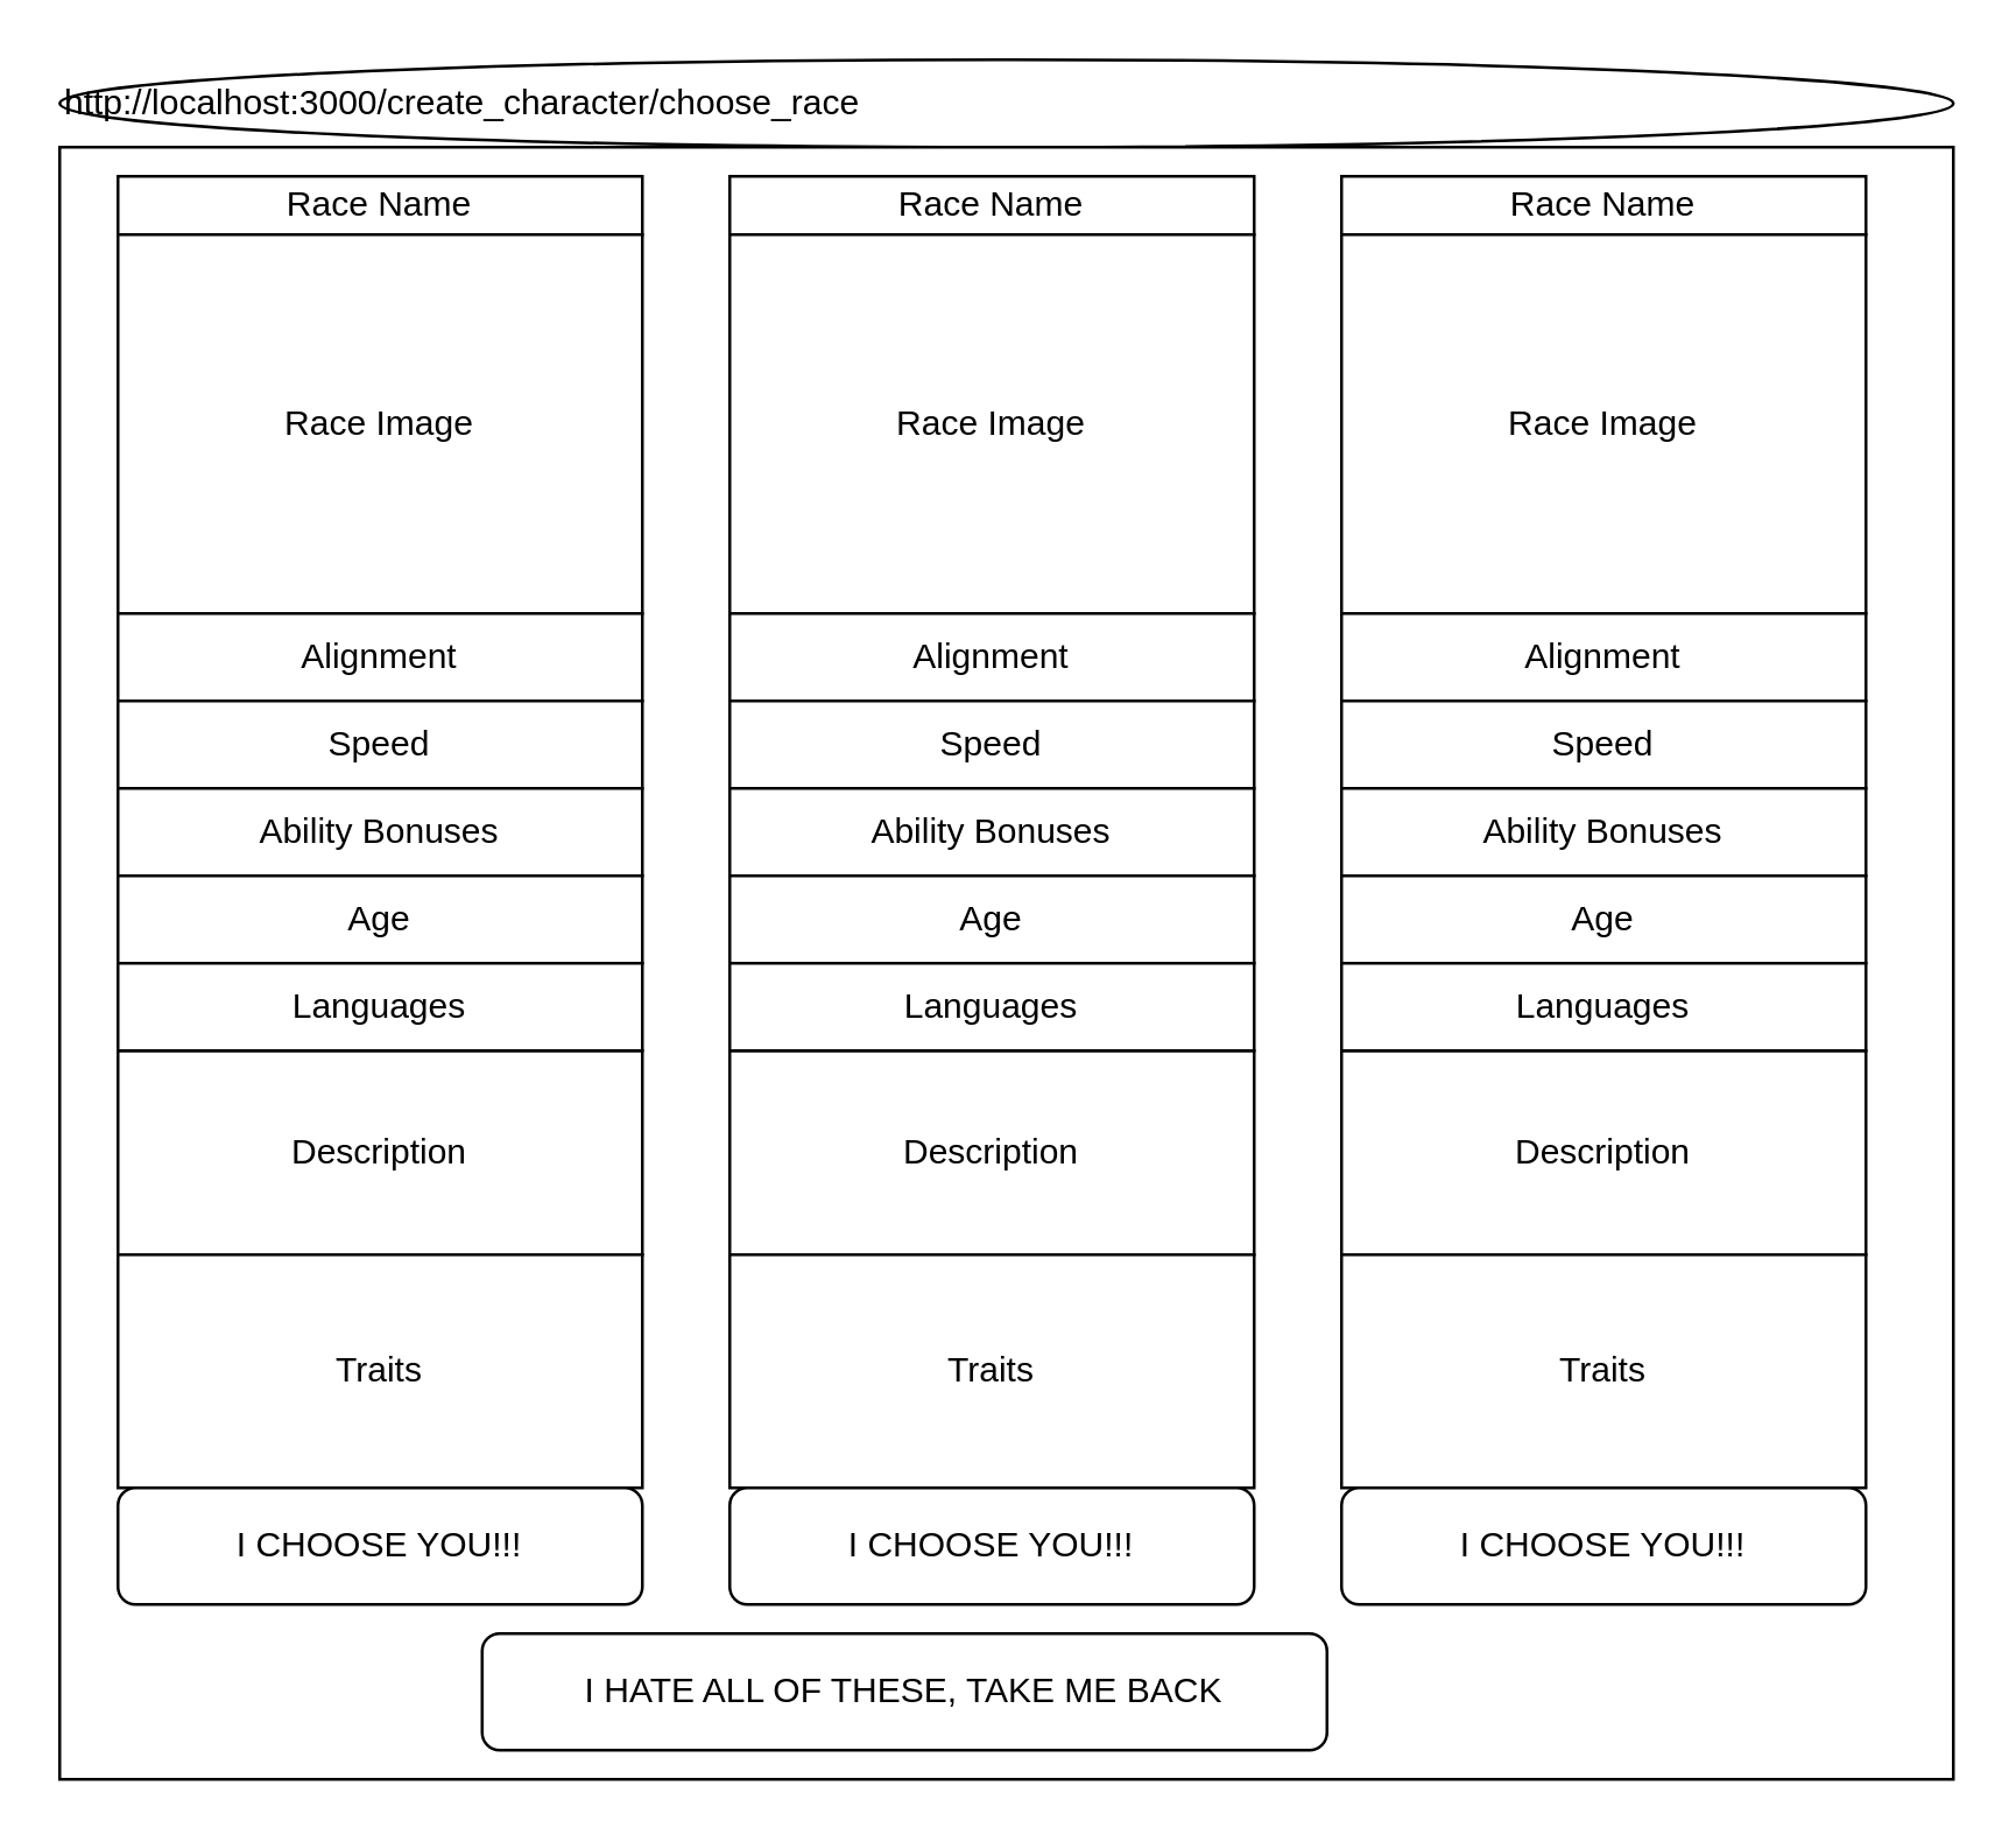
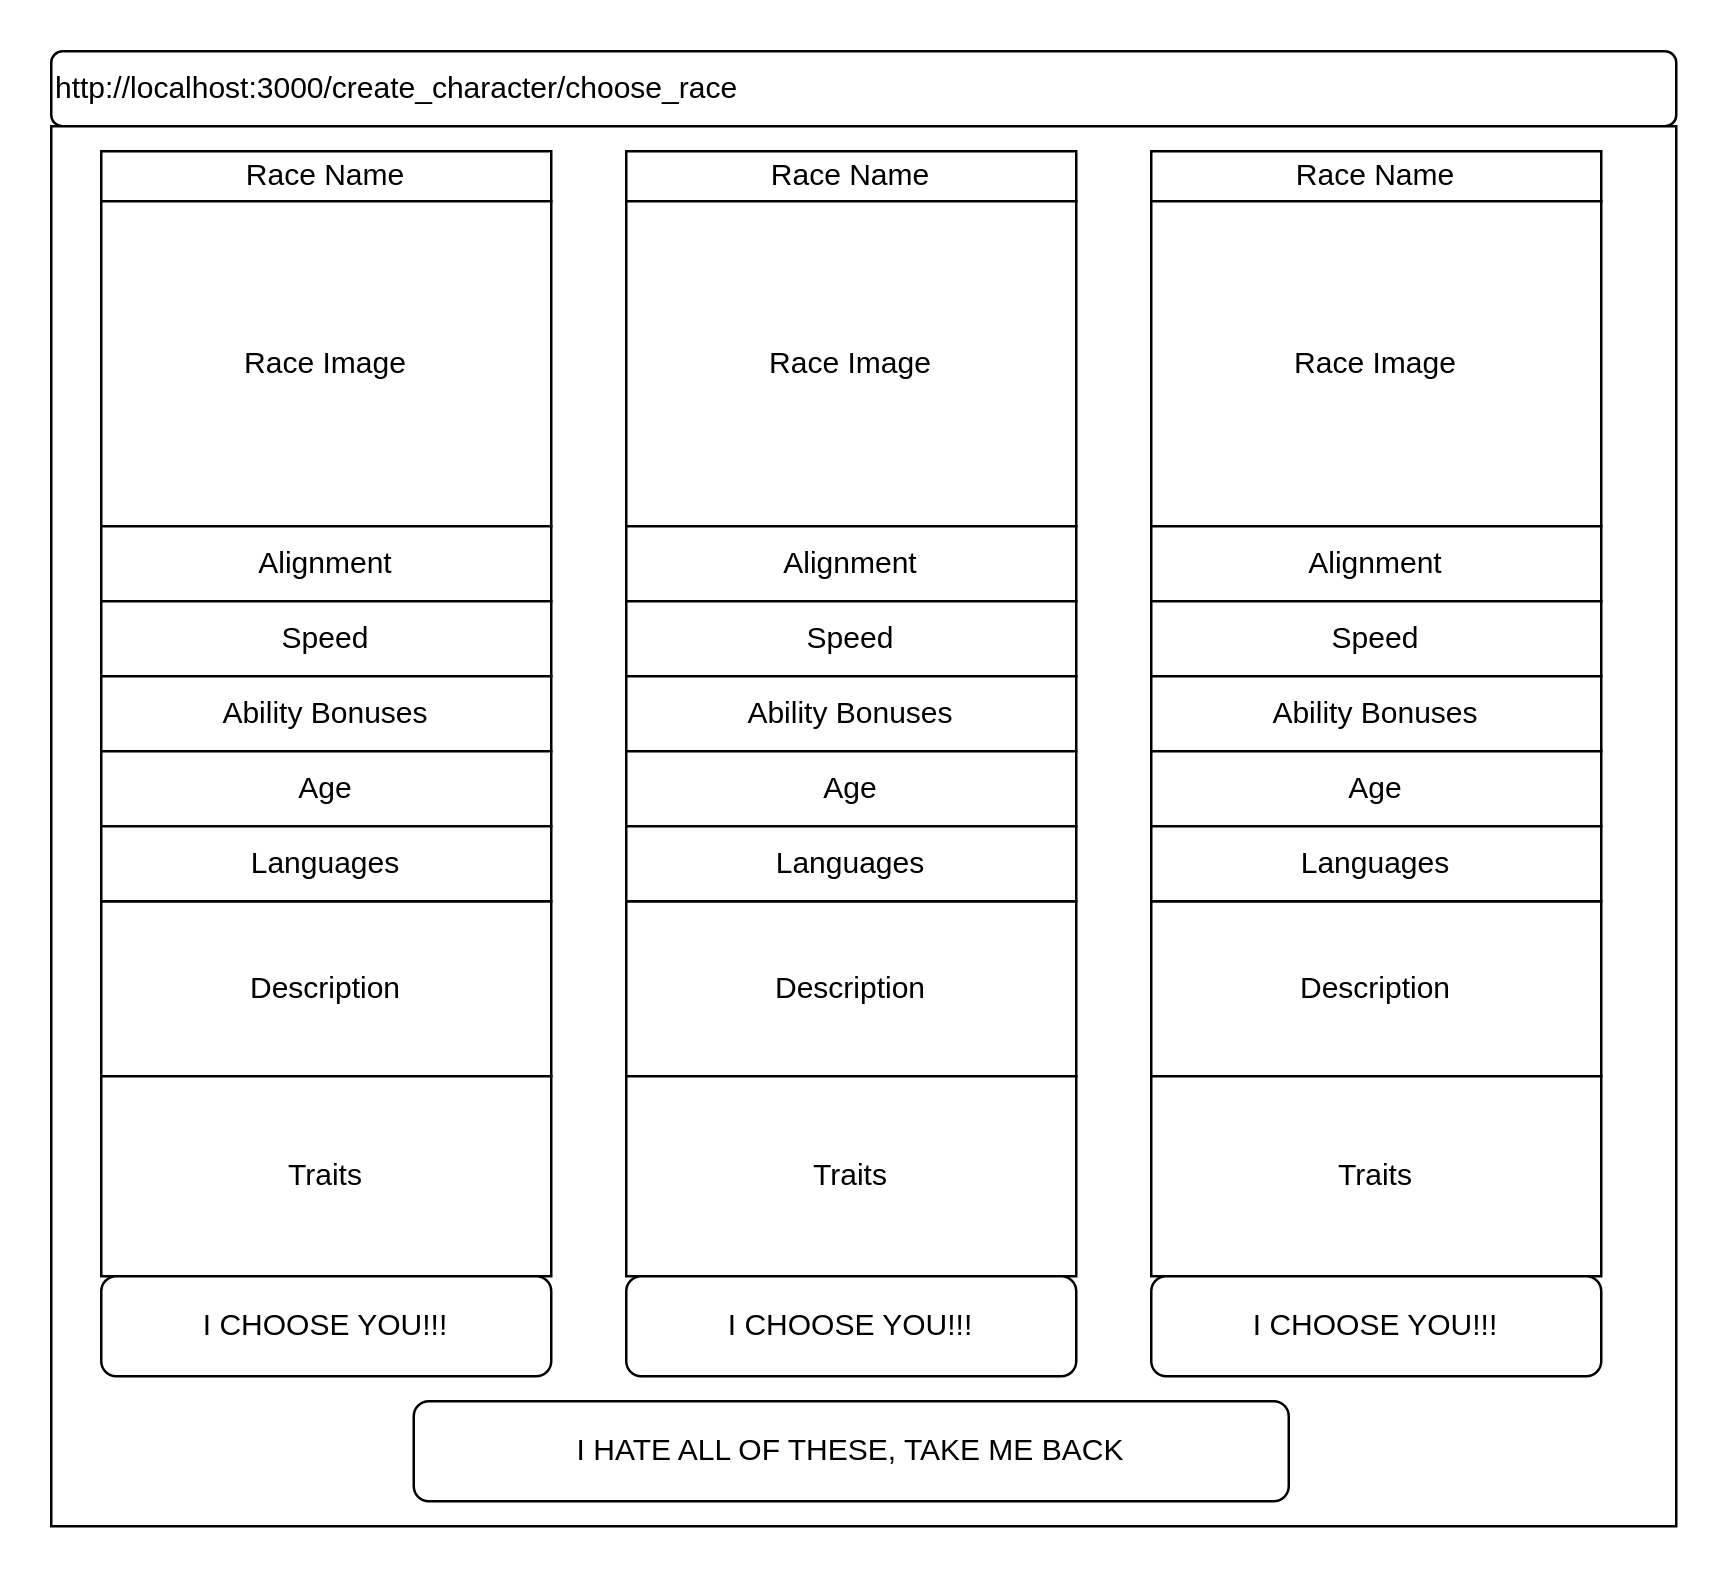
- <mxCell id="2" value="http://localhost:3000/create_character/choose_race" style="ellipse;whiteSpace=wrap;html=1;align=left;" vertex="1" parent="1"><mxGeometry x="20" y="20" width="650" height="30" as="geometry" /></mxCell>
+ <mxCell id="2" value="http://localhost:3000/create_character/choose_race" style="rounded=1;whiteSpace=wrap;html=1;align=left;" vertex="1" parent="1"><mxGeometry x="20" y="20" width="650" height="30" as="geometry" /></mxCell>
- <mxCell id="34" value="I HATE ALL OF THESE, TAKE ME BACK" style="rounded=1;whiteSpace=wrap;html=1;" vertex="1" parent="1"><mxGeometry x="165" y="560" width="290" height="40" as="geometry" /></mxCell>
+ <mxCell id="34" value="I HATE ALL OF THESE, TAKE ME BACK" style="rounded=1;whiteSpace=wrap;html=1;" vertex="1" parent="1"><mxGeometry x="165" y="560" width="350" height="40" as="geometry" /></mxCell>
